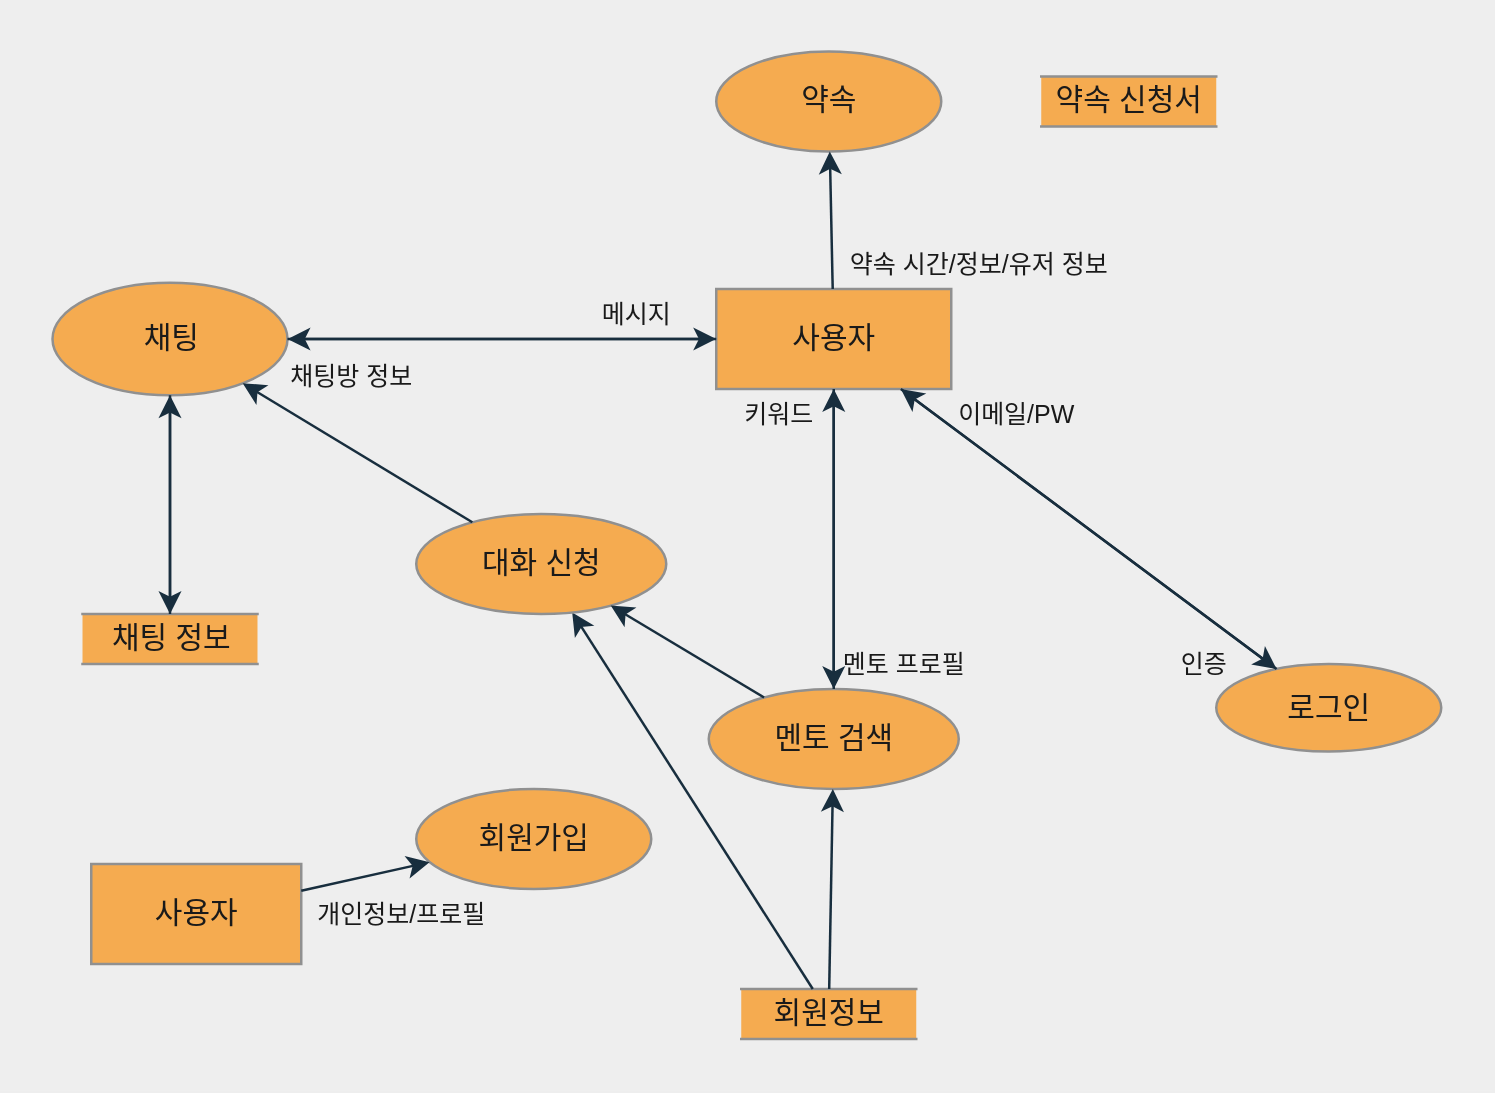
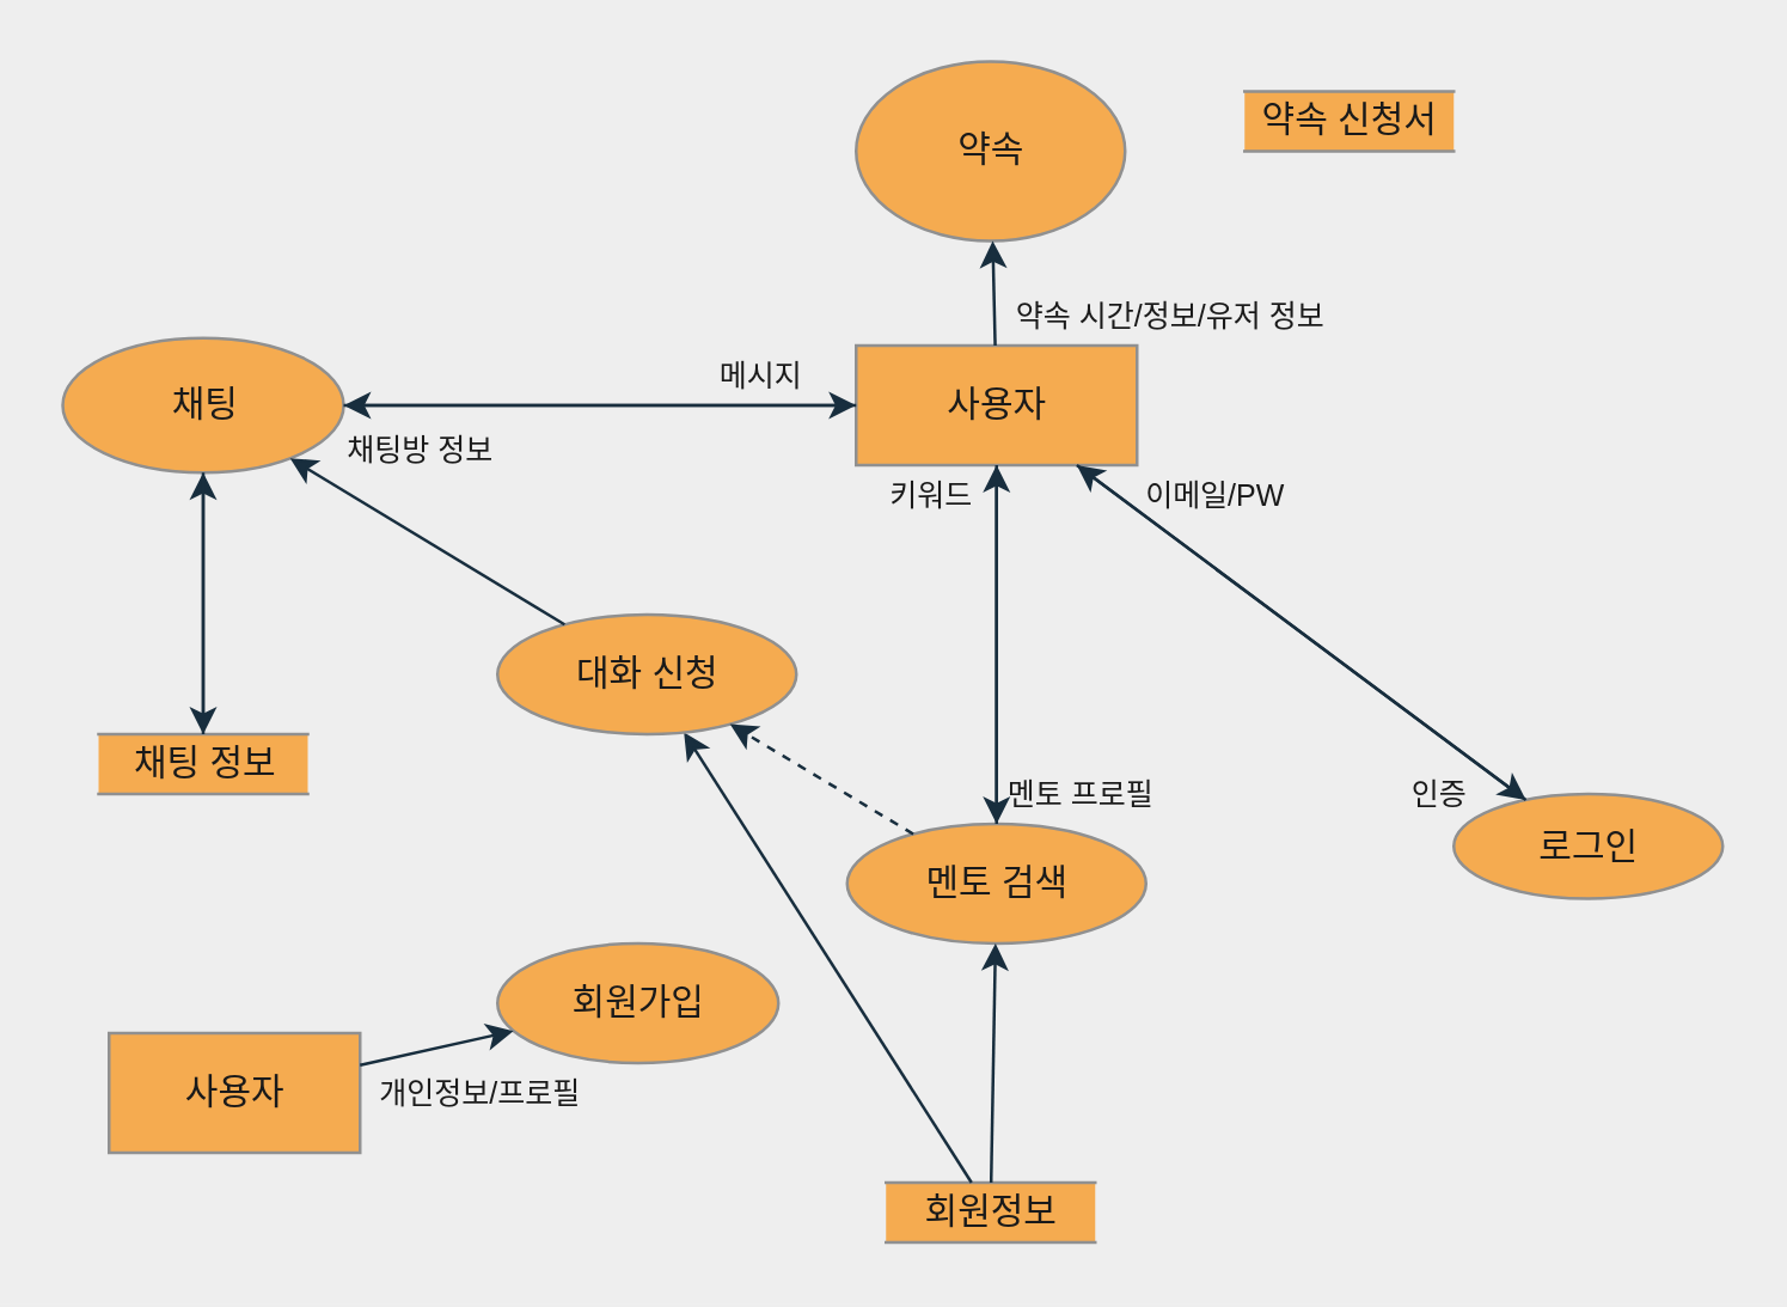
- <mxCell id="17" value="약속" style="shape=ellipse;html=1;dashed=0;whitespace=wrap;perimeter=ellipsePerimeter;rounded=0;sketch=0;fontColor=#1A1A1A;strokeColor=#909090;fillColor=#F5AB50;" parent="1" vertex="1"><mxGeometry x="286" y="20" width="90" height="40" as="geometry" /></mxCell>
+ <mxCell id="17" value="약속" style="shape=ellipse;html=1;dashed=0;whitespace=wrap;perimeter=ellipsePerimeter;rounded=0;sketch=0;fontColor=#1A1A1A;strokeColor=#909090;fillColor=#F5AB50;" parent="1" vertex="1"><mxGeometry x="286" y="20" width="90" height="60" as="geometry" /></mxCell>
- <mxCell id="31" value="" style="endArrow=classic;html=1;fontColor=#1A1A1A;strokeColor=#182E3E;" parent="1" source="3" target="30" edge="1"><mxGeometry width="50" height="50" relative="1" as="geometry"><mxPoint x="486" y="155" as="sourcePoint" /><mxPoint x="536" y="105" as="targetPoint" /></mxGeometry></mxCell>
+ <mxCell id="31" value="" style="endArrow=classic;html=1;fontColor=#1A1A1A;strokeColor=#182E3E;dashed=1;" parent="1" source="3" target="30" edge="1"><mxGeometry width="50" height="50" relative="1" as="geometry"><mxPoint x="486" y="155" as="sourcePoint" /><mxPoint x="536" y="105" as="targetPoint" /></mxGeometry></mxCell>
